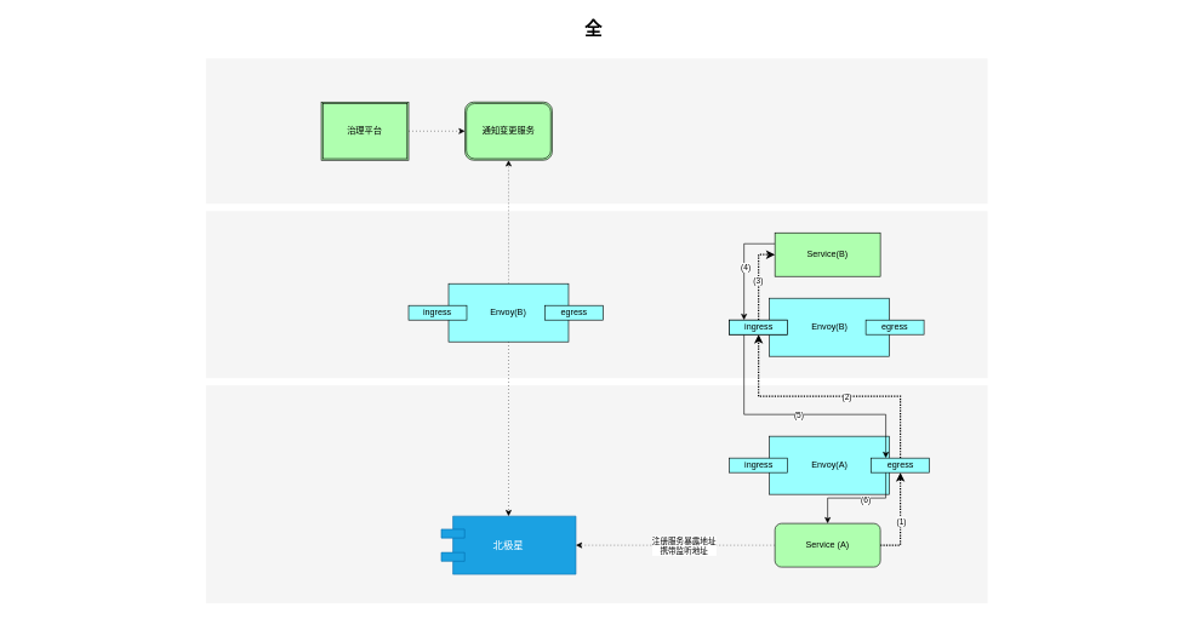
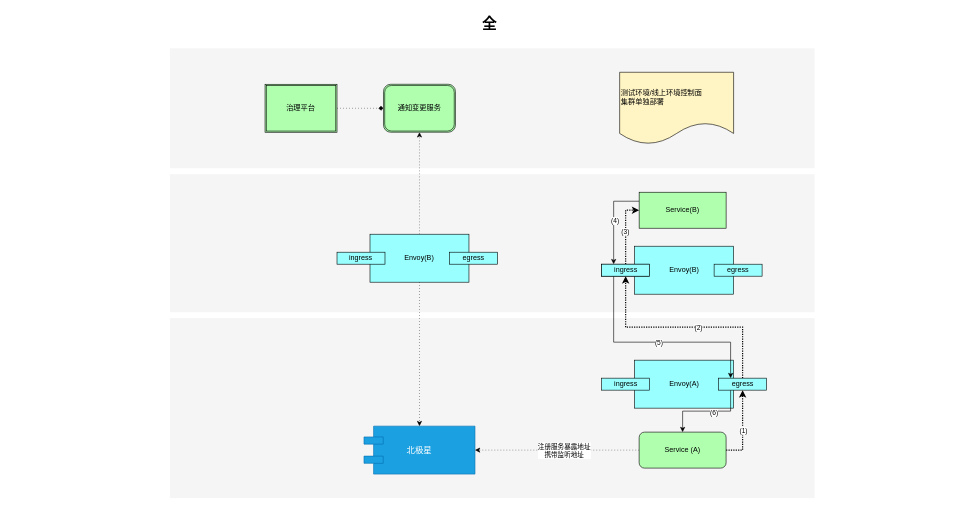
- <mxCell id="35" style="edgeStyle=none;rounded=0;orthogonalLoop=1;jettySize=auto;html=1;exitX=1;exitY=0.5;exitDx=0;exitDy=0;dashed=1;dashPattern=1 4;strokeColor=#000000;strokeWidth=1;" parent="1" source="36" target="37" edge="1"><mxGeometry relative="1" as="geometry" /></mxCell>
+ <mxCell id="35" style="edgeStyle=none;rounded=0;orthogonalLoop=1;jettySize=auto;html=1;exitX=1;exitY=0.5;exitDx=0;exitDy=0;dashed=1;dashPattern=1 4;strokeColor=#000000;strokeWidth=1;endArrow=diamond;" parent="1" source="36" target="37" edge="1"><mxGeometry relative="1" as="geometry" /></mxCell>
+ <mxCell id="38" value="测试环境/线上环境控制面&lt;br&gt;集群单独部署" style="shape=document;whiteSpace=wrap;html=1;boundedLbl=1;align=left;fillColor=#FFF4C3;" vertex="1" parent="1"><mxGeometry x="1032.5" y="120" width="190" height="120" as="geometry" /></mxCell>
